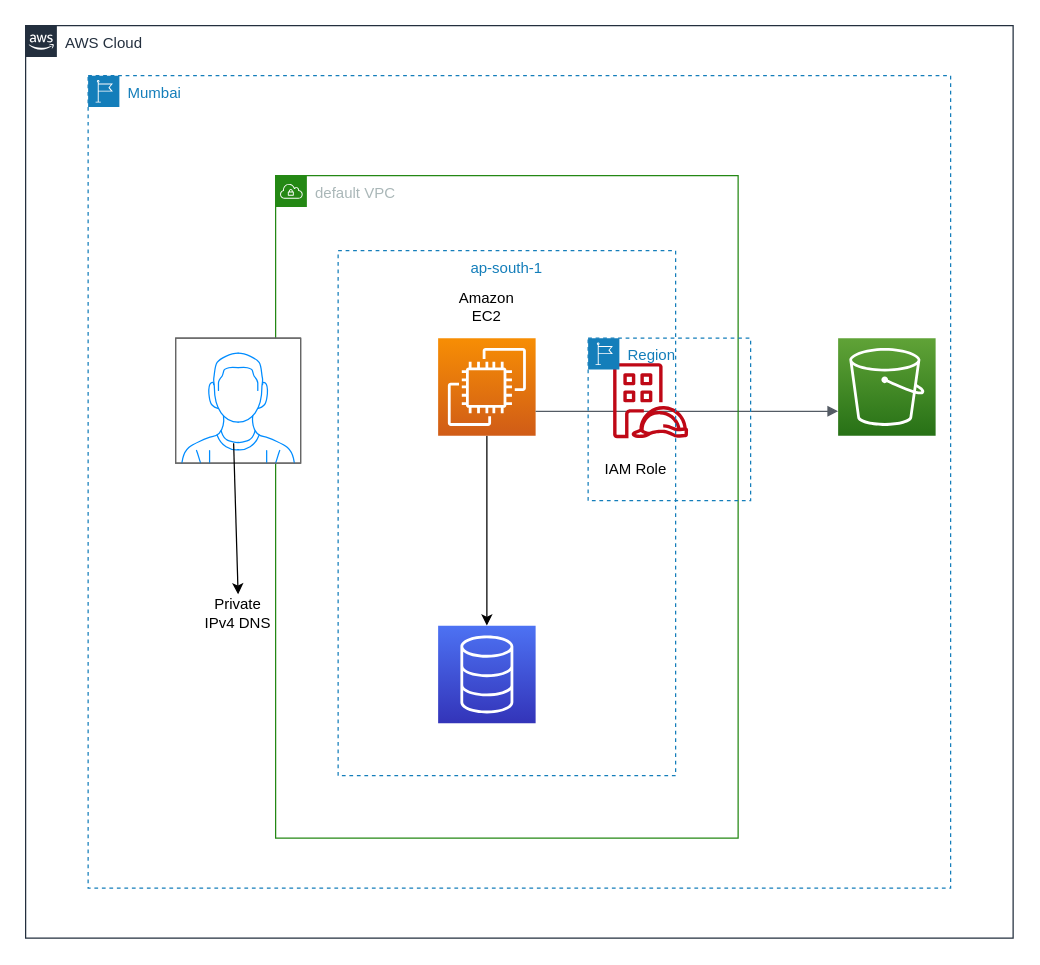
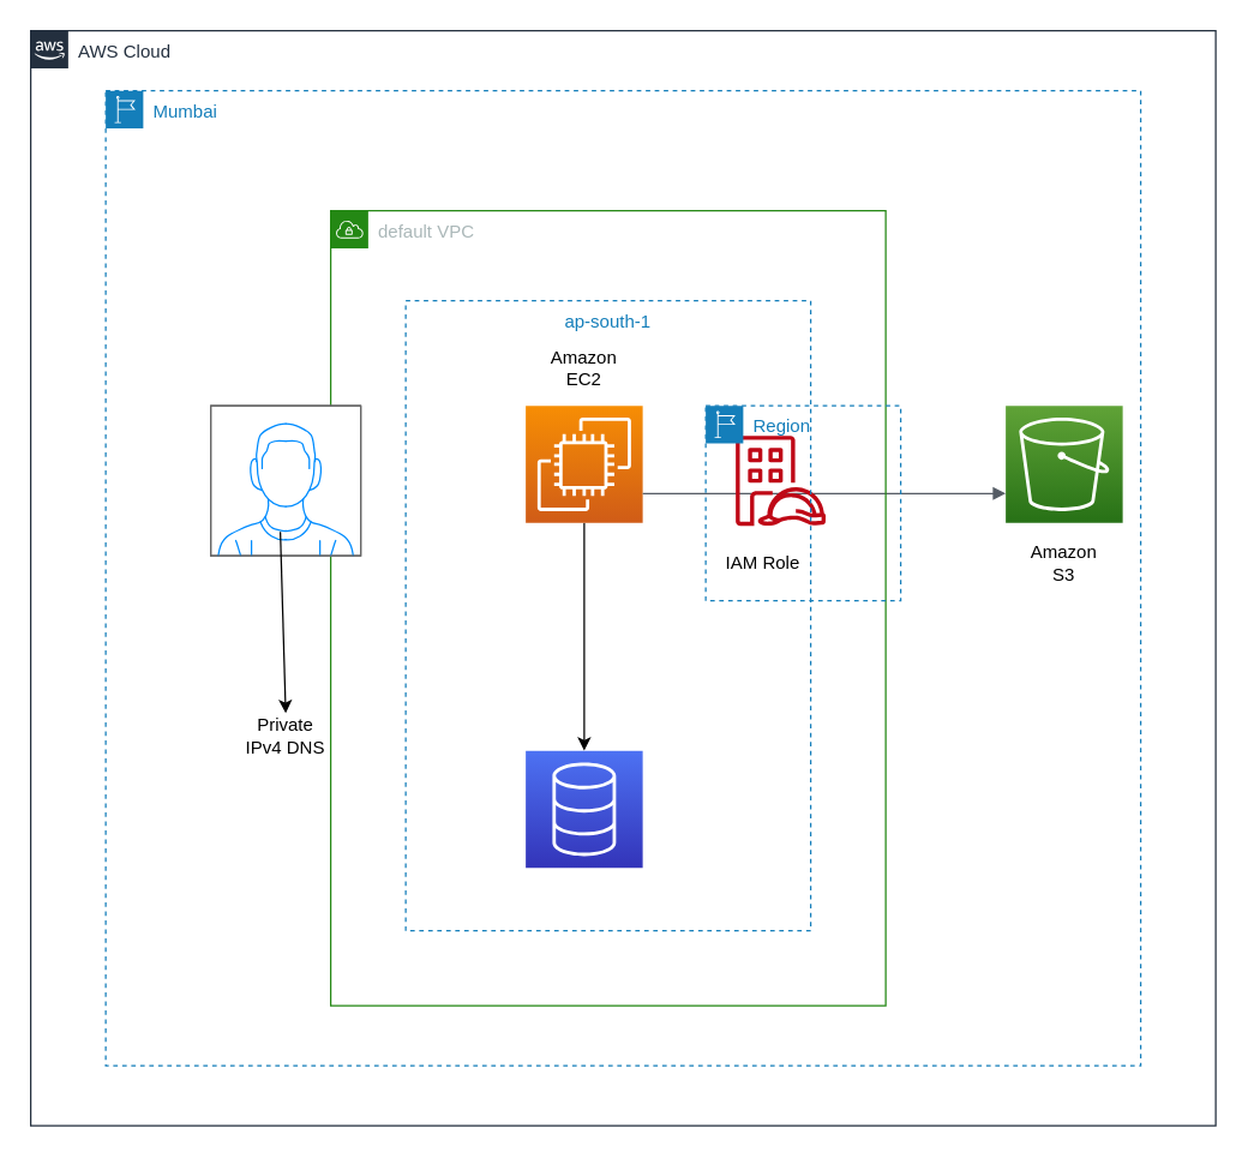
+ <mxCell id="12" value="Amazon S3" style="text;html=1;strokeColor=none;fillColor=none;align=center;verticalAlign=middle;whiteSpace=wrap;rounded=0;" vertex="1" parent="1"><mxGeometry x="679" y="360" width="60" height="30" as="geometry" /></mxCell>
